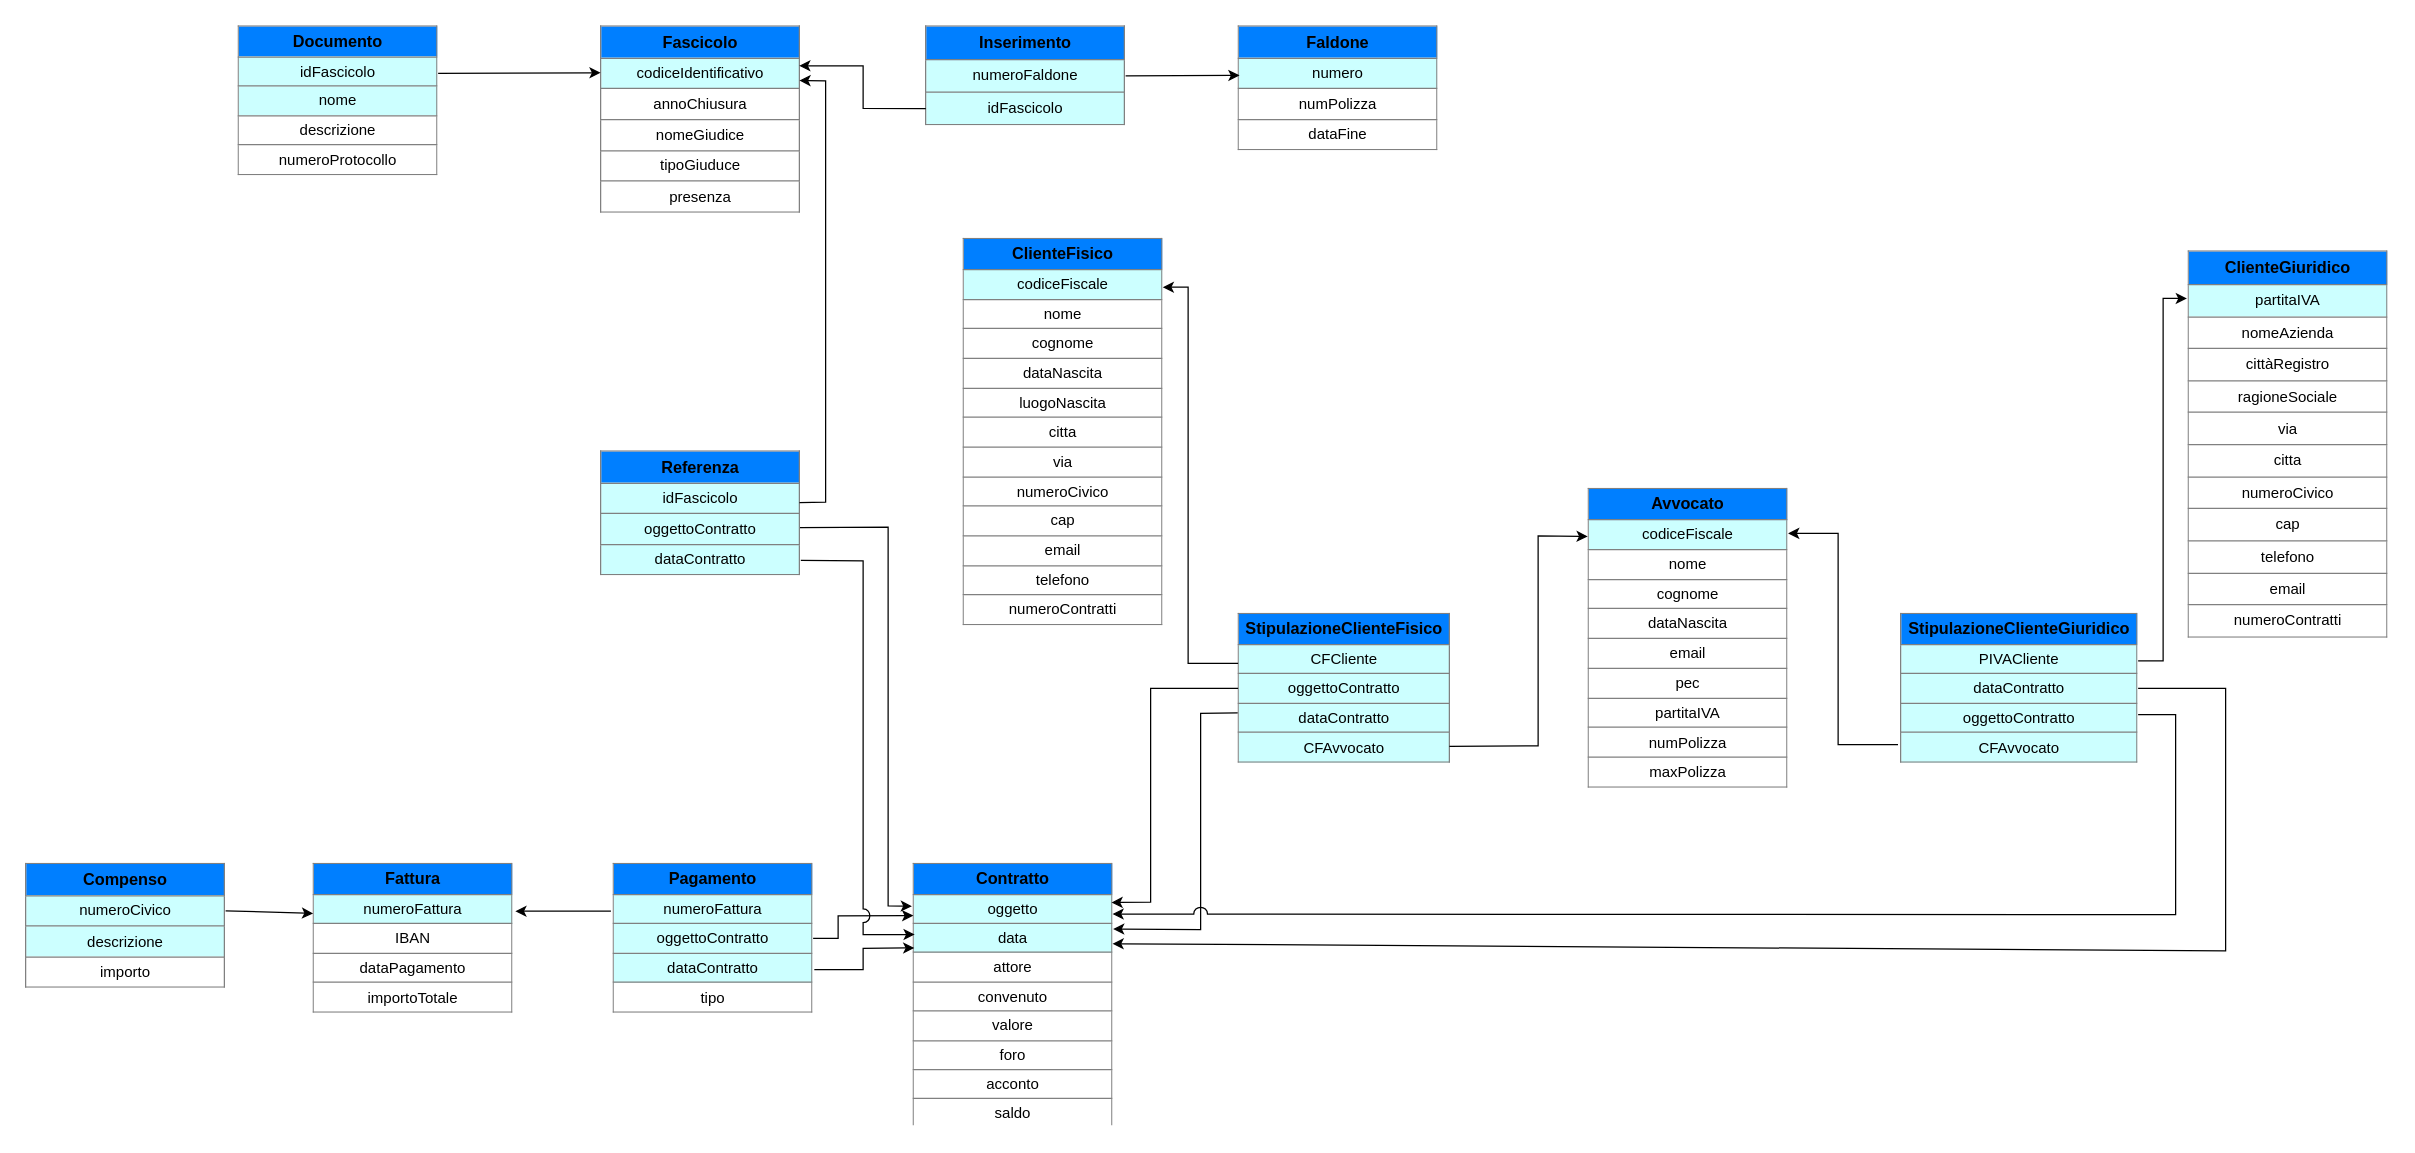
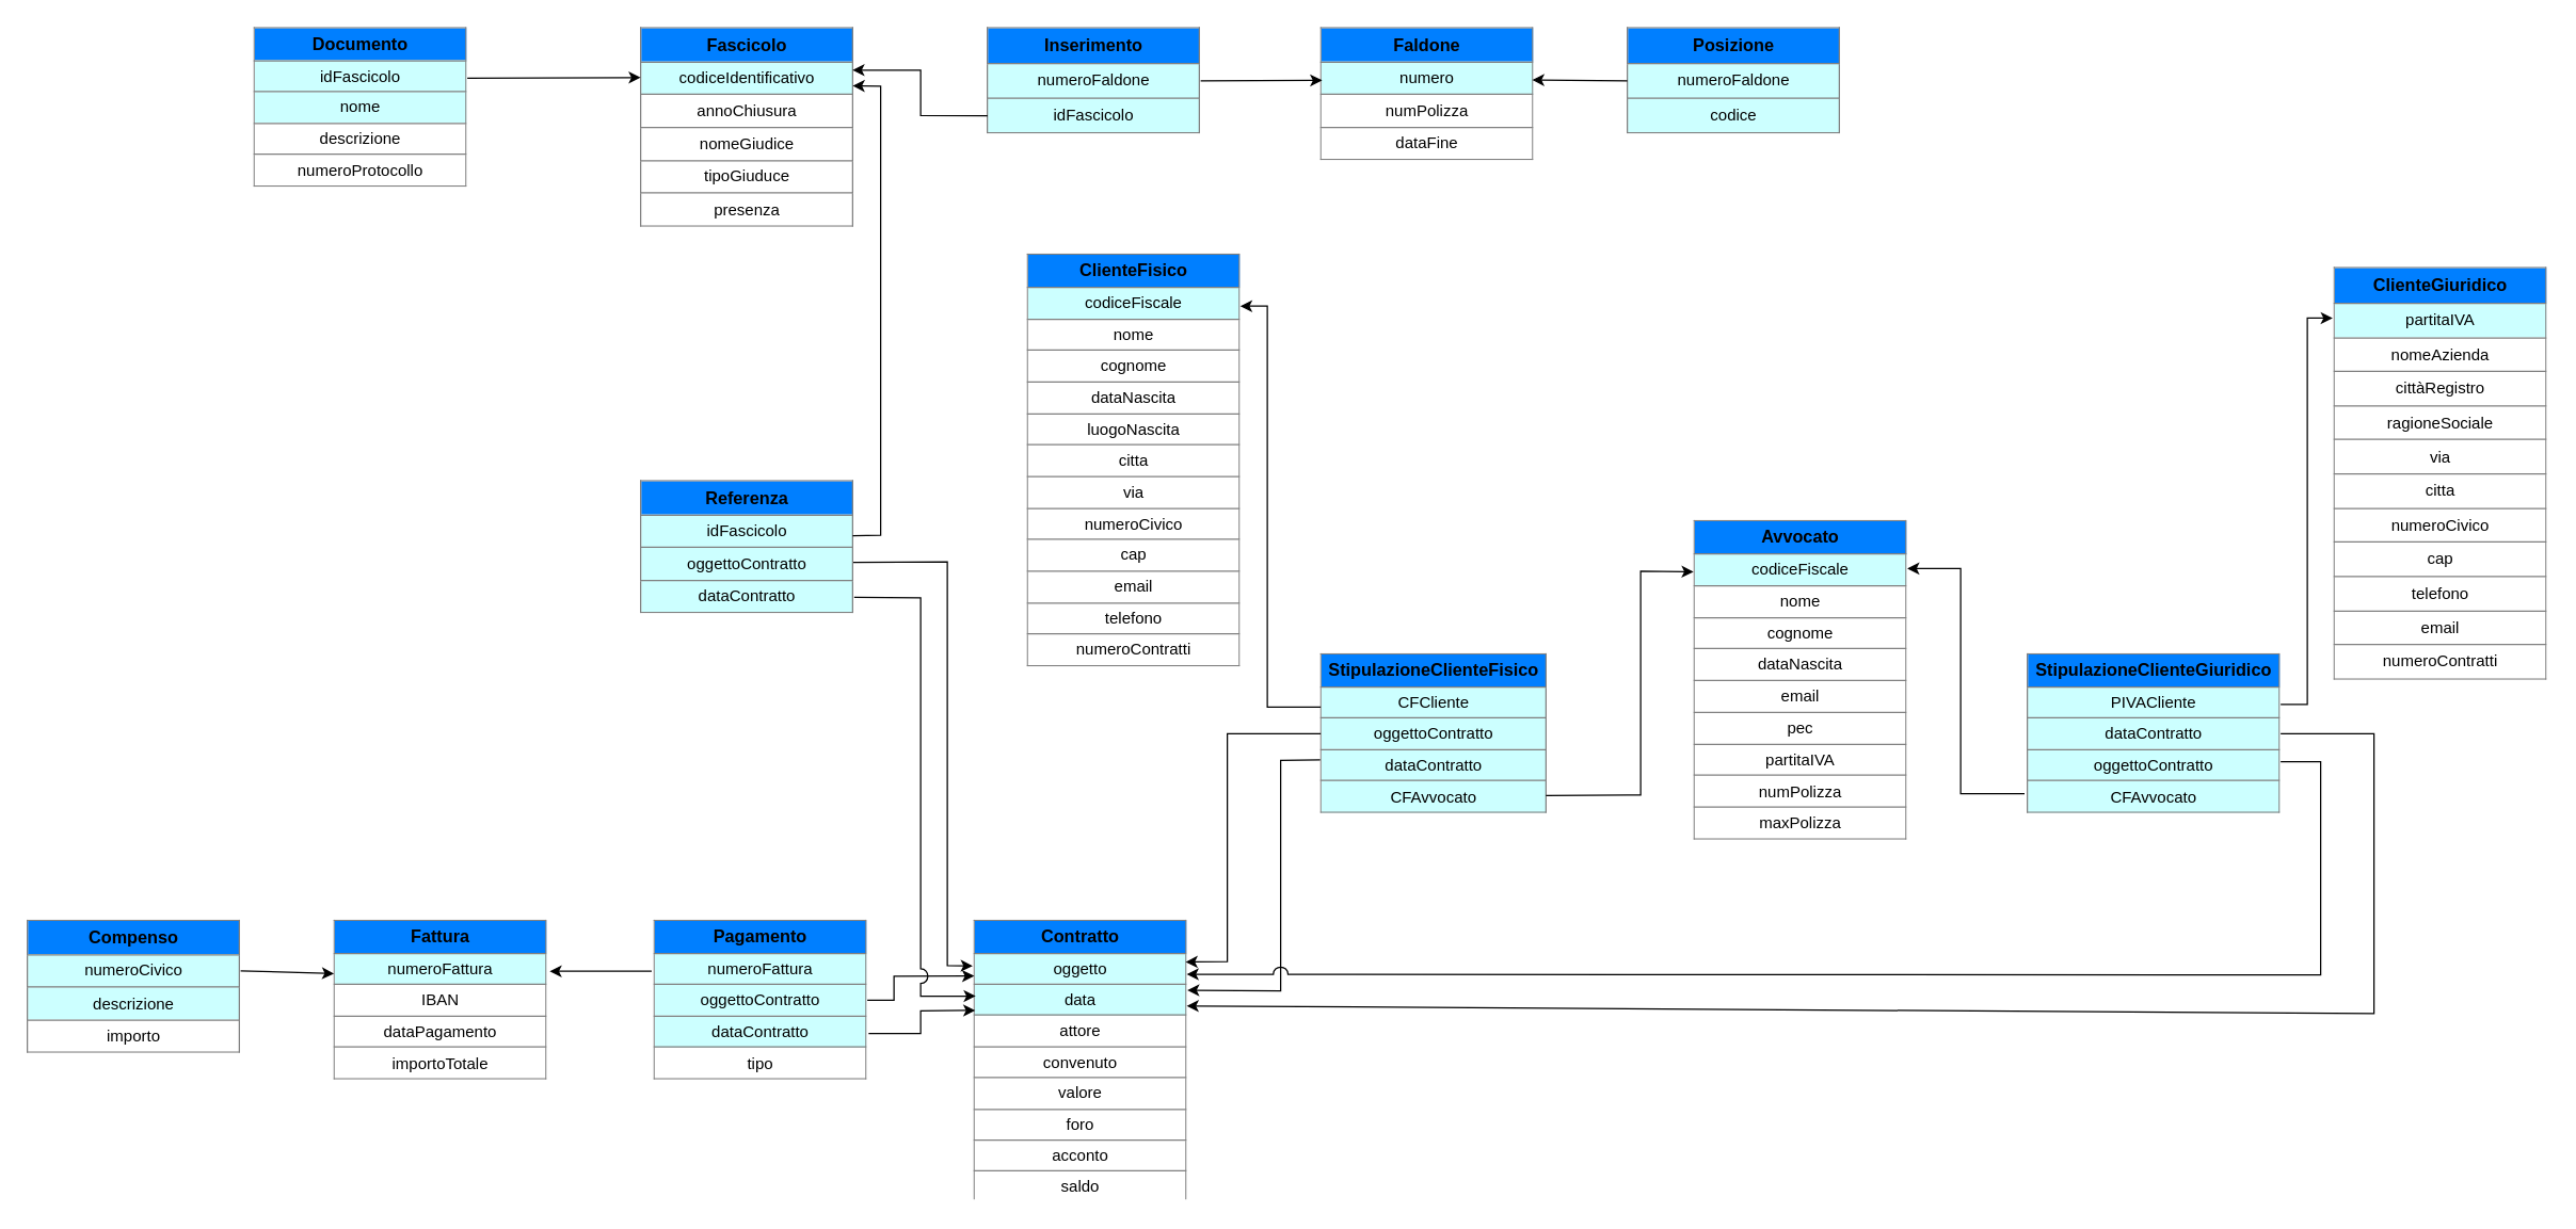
+ <mxCell id="35" value="" style="endArrow=classic;html=1;rounded=0;fontSize=12;jumpStyle=arc;jumpSize=11;exitX=0;exitY=0.5;exitDx=0;exitDy=0;entryX=0.992;entryY=0.393;entryDx=0;entryDy=0;entryPerimeter=0;" edge="1" parent="1" source="34" target="30"><mxGeometry width="50" height="50" relative="1" as="geometry"><mxPoint x="1080" y="190" as="sourcePoint" /><mxPoint x="1130" y="140" as="targetPoint" /></mxGeometry></mxCell>
+ <mxCell id="34" value="&lt;table border=&quot;1&quot; width=&quot;100%&quot; cellpadding=&quot;4&quot; style=&quot;width: 100% ; height: 100% ; border-collapse: collapse&quot; align=&quot;center&quot;&gt;&lt;tbody&gt;&lt;tr&gt;&lt;th align=&quot;center&quot; style=&quot;background-color: rgb(0 , 127 , 255)&quot;&gt;&lt;span style=&quot;font-size: 13px&quot;&gt;Posizione&lt;/span&gt;&lt;/th&gt;&lt;/tr&gt;&lt;tr style=&quot;font-size: 13px&quot;&gt;&lt;td align=&quot;center&quot; style=&quot;font-size: 12px ; background-color: rgb(204 , 255 , 255)&quot;&gt;numeroFaldone&lt;/td&gt;&lt;/tr&gt;&lt;tr&gt;&lt;td style=&quot;text-align: center ; background-color: rgb(204 , 255 , 255)&quot;&gt;codice&lt;/td&gt;&lt;/tr&gt;&lt;/tbody&gt;&lt;/table&gt;" style="text;html=1;overflow=fill;" vertex="1" parent="1"><mxGeometry x="1220" y="20" width="160" height="80" as="geometry" /></mxCell>
